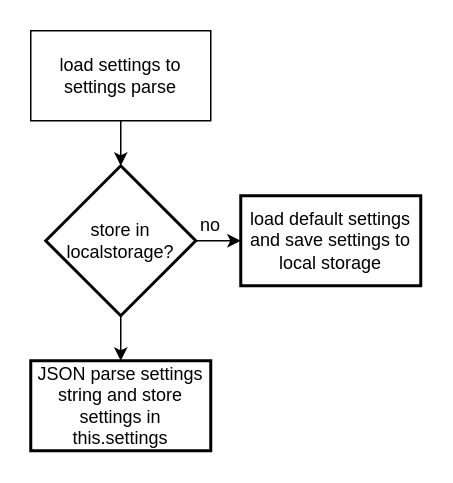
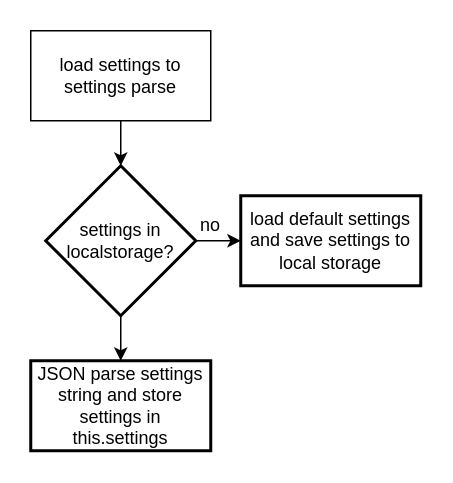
- <mxCell id="5" value="store in localstorage?" style="strokeWidth=2;html=1;shape=mxgraph.flowchart.decision;whiteSpace=wrap;" vertex="1" parent="1"><mxGeometry x="30" y="110" width="100" height="100" as="geometry" /></mxCell>
+ <mxCell id="5" value="settings in localstorage?" style="strokeWidth=2;html=1;shape=mxgraph.flowchart.decision;whiteSpace=wrap;" vertex="1" parent="1"><mxGeometry x="30" y="110" width="100" height="100" as="geometry" /></mxCell>
